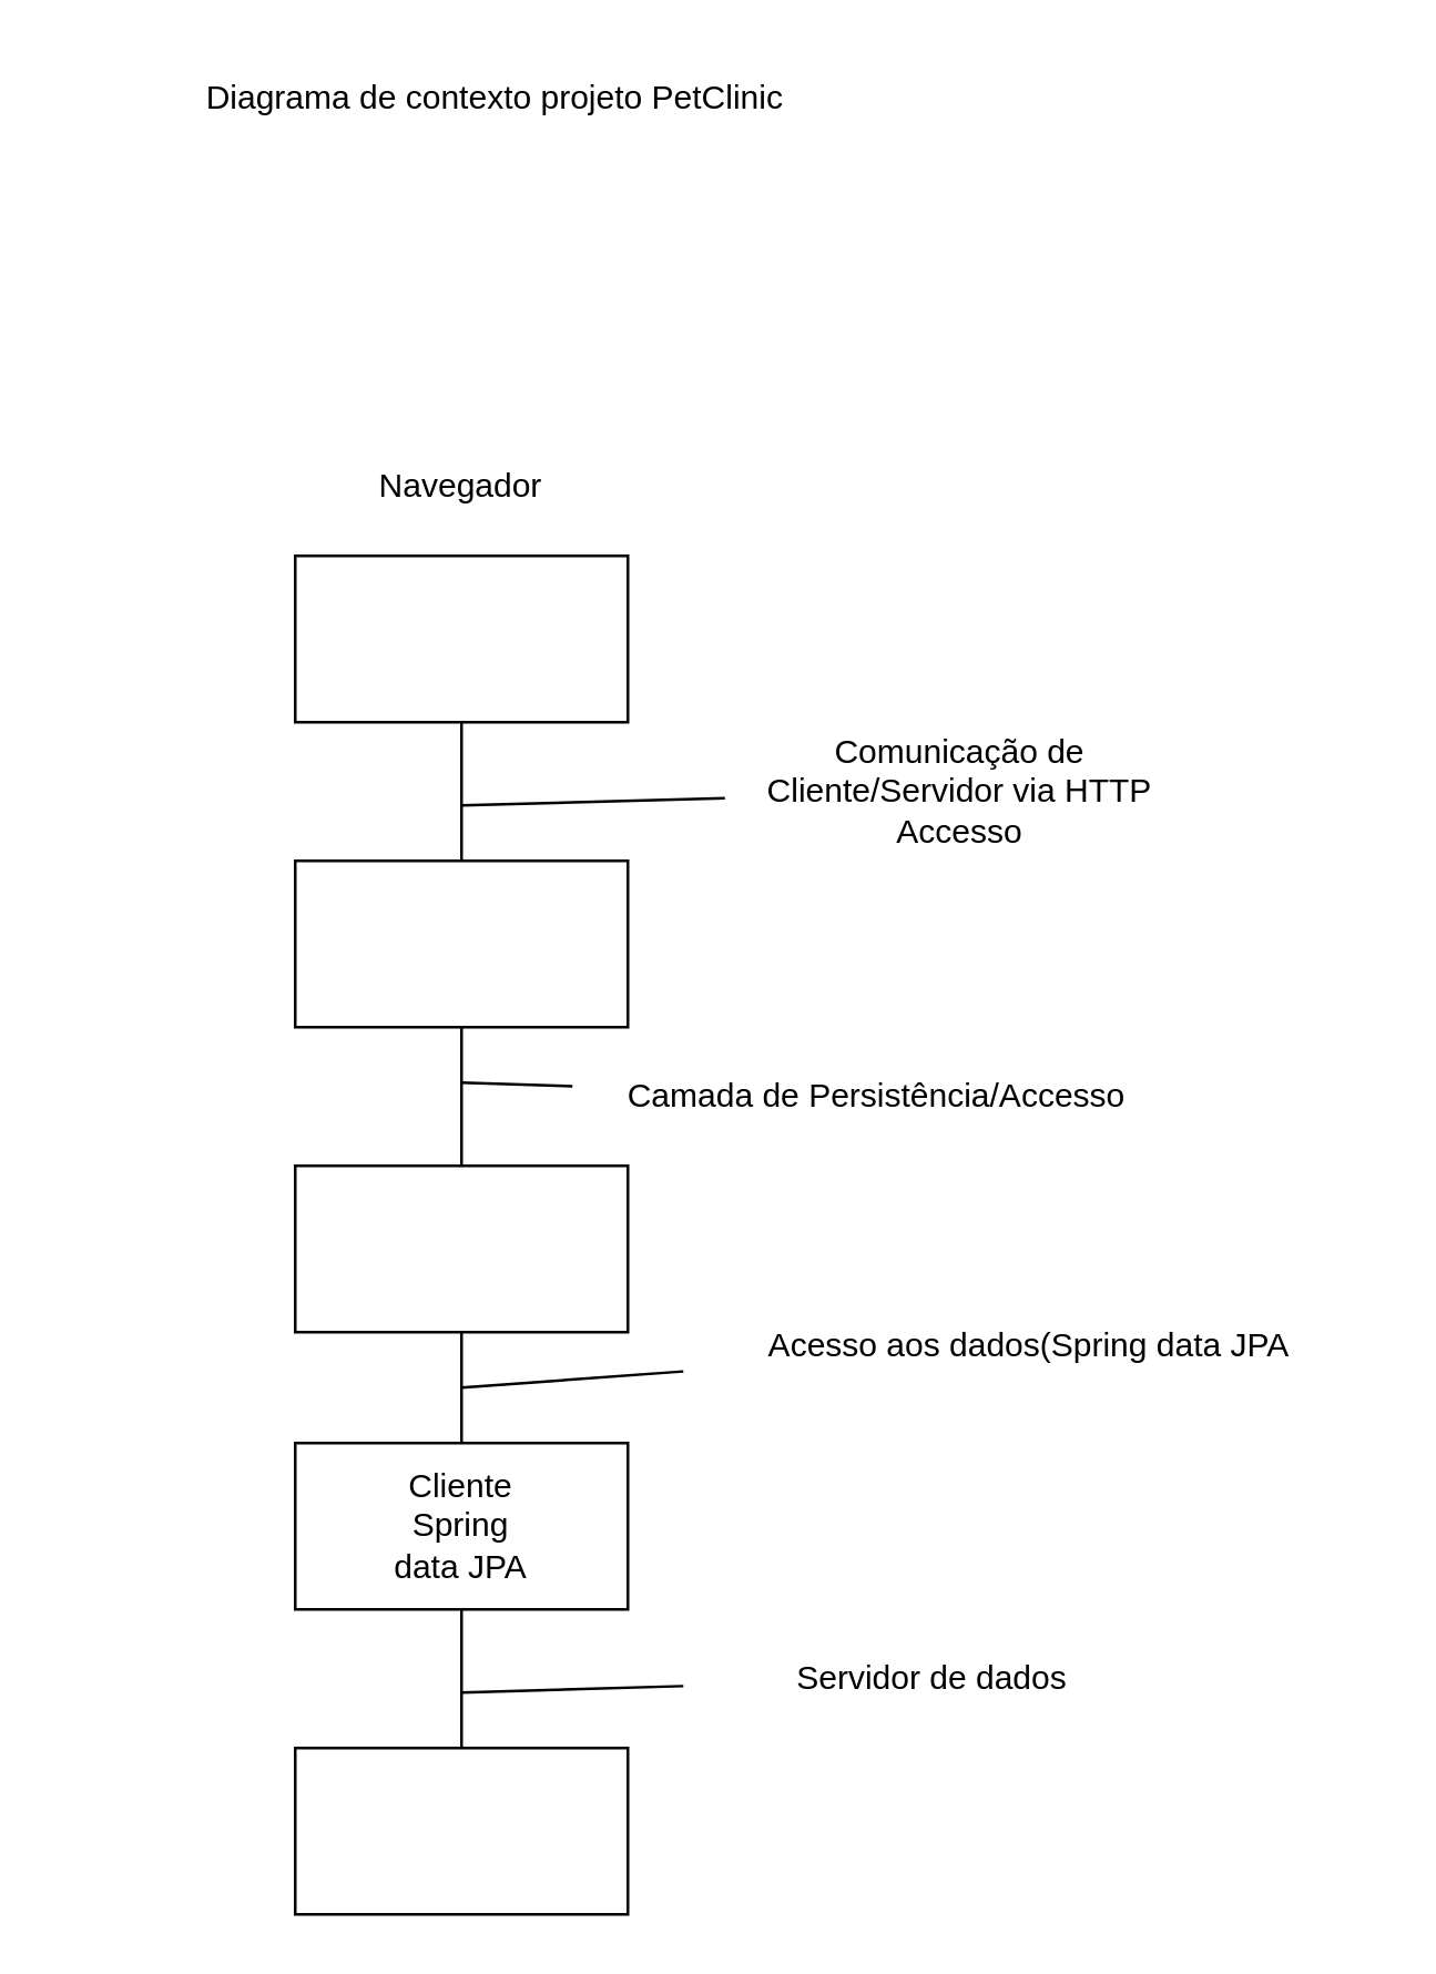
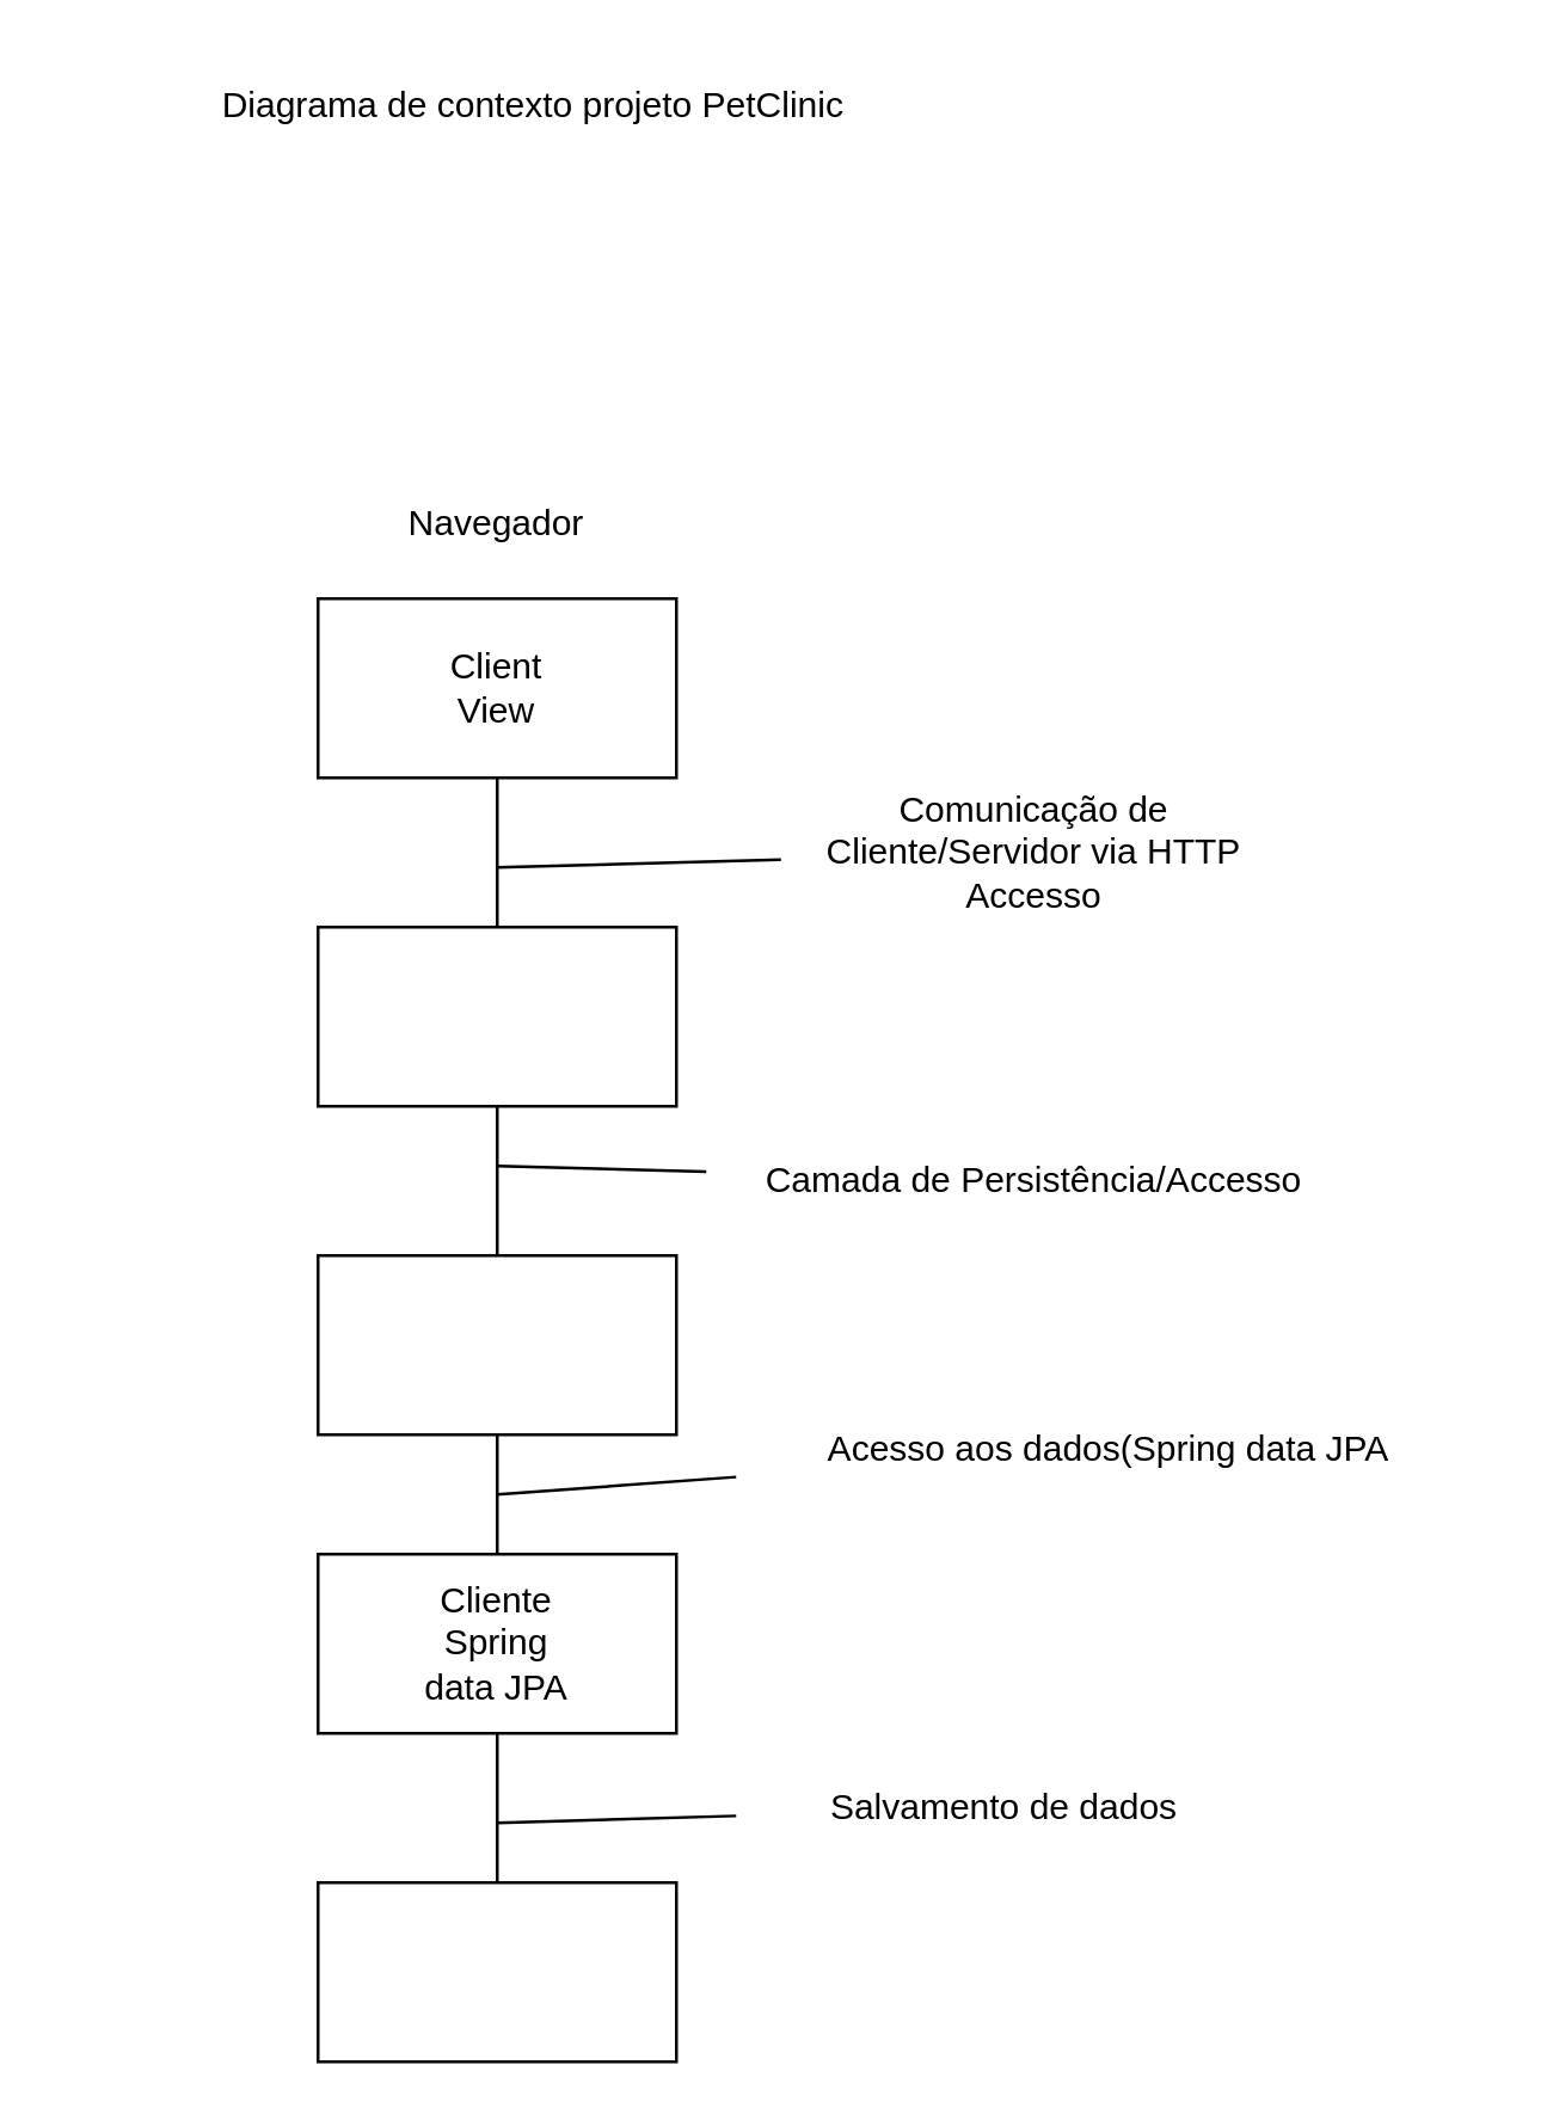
+ <mxCell id="8" value="Client View" style="text;html=1;align=center;verticalAlign=middle;whiteSpace=wrap;rounded=0;" parent="1" vertex="1"><mxGeometry x="136" y="215" width="60" height="30" as="geometry" /></mxCell>
- <mxCell id="10" value="Camada de Persistência/Accesso" style="text;html=1;align=center;verticalAlign=middle;whiteSpace=wrap;rounded=0;" parent="1" vertex="1"><mxGeometry x="206" y="380" width="220" height="30" as="geometry" /></mxCell>
+ <mxCell id="10" value="Camada de Persistência/Accesso" style="text;html=1;align=center;verticalAlign=middle;whiteSpace=wrap;rounded=0;" parent="1" vertex="1"><mxGeometry x="236" y="380" width="220" height="30" as="geometry" /></mxCell>
- <mxCell id="13" value="Servidor de dados" style="text;html=1;align=center;verticalAlign=middle;whiteSpace=wrap;rounded=0;" parent="1" vertex="1"><mxGeometry x="246" y="590" width="180" height="30" as="geometry" /></mxCell>
+ <mxCell id="13" value="Salvamento de dados" style="text;html=1;align=center;verticalAlign=middle;whiteSpace=wrap;rounded=0;" parent="1" vertex="1"><mxGeometry x="246" y="590" width="180" height="30" as="geometry" /></mxCell>
